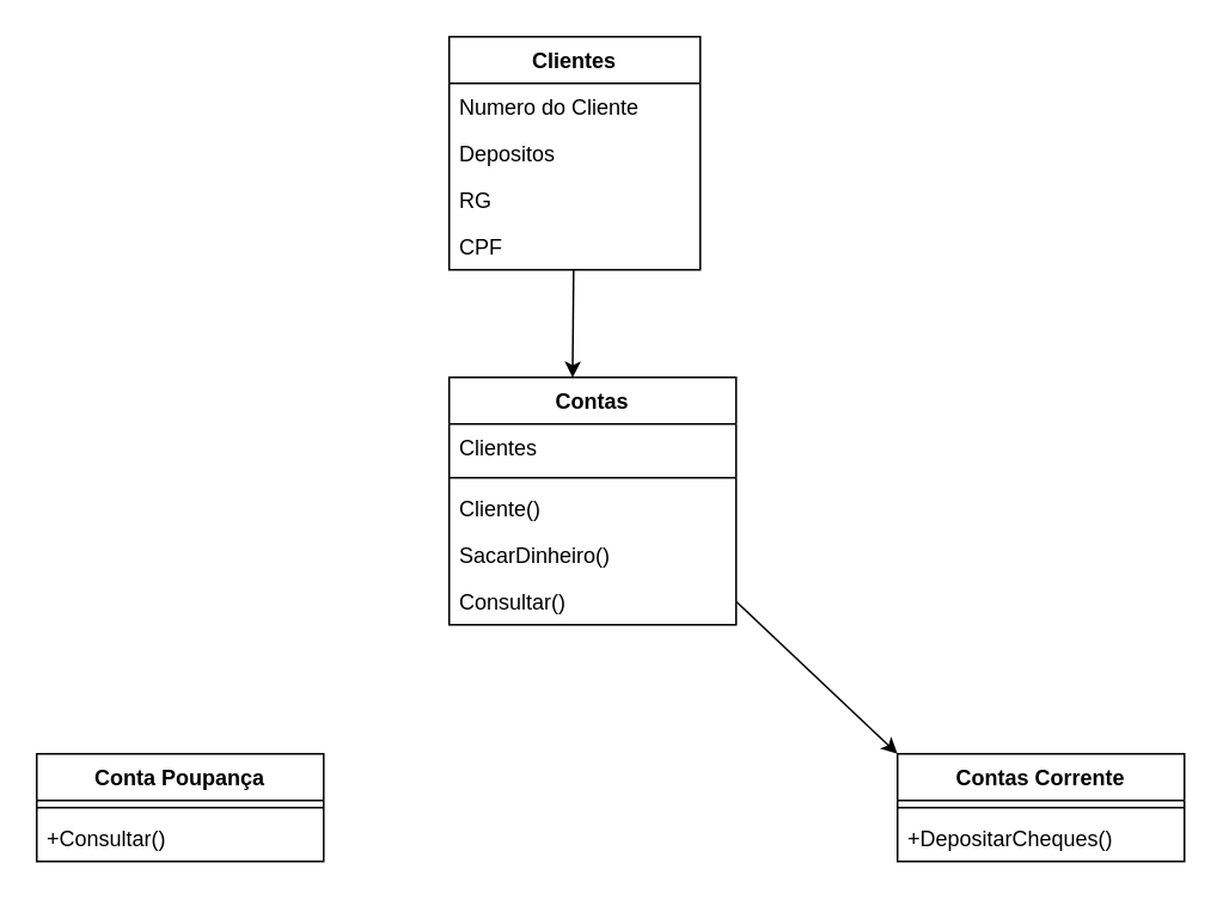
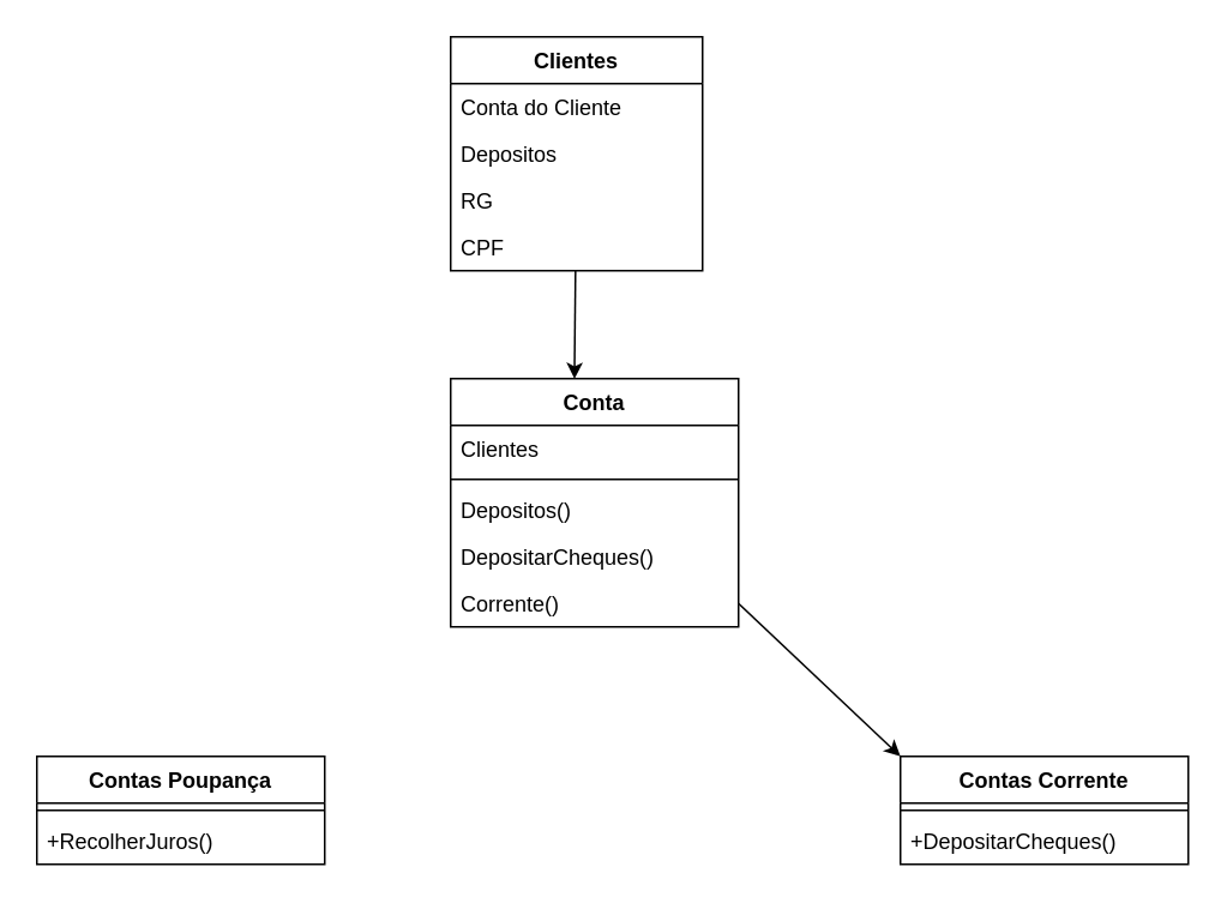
- <mxCell id="10" value="Numero do Cliente    " style="text;strokeColor=none;fillColor=none;align=left;verticalAlign=top;spacingLeft=4;spacingRight=4;overflow=hidden;rotatable=0;points=[[0,0.5],[1,0.5]];portConstraint=eastwest;" parent="9" vertex="1"><mxGeometry y="26" width="140" height="26" as="geometry" /></mxCell>
+ <mxCell id="10" value="Conta do Cliente    " style="text;strokeColor=none;fillColor=none;align=left;verticalAlign=top;spacingLeft=4;spacingRight=4;overflow=hidden;rotatable=0;points=[[0,0.5],[1,0.5]];portConstraint=eastwest;" parent="9" vertex="1"><mxGeometry y="26" width="140" height="26" as="geometry" /></mxCell>
- <mxCell id="2" value="Contas" style="swimlane;fontStyle=1;align=center;verticalAlign=top;childLayout=stackLayout;horizontal=1;startSize=26;horizontalStack=0;resizeParent=1;resizeParentMax=0;resizeLast=0;collapsible=1;marginBottom=0;" parent="1" vertex="1"><mxGeometry x="250" y="210" width="160" height="138" as="geometry" /></mxCell>
+ <mxCell id="2" value="Conta" style="swimlane;fontStyle=1;align=center;verticalAlign=top;childLayout=stackLayout;horizontal=1;startSize=26;horizontalStack=0;resizeParent=1;resizeParentMax=0;resizeLast=0;collapsible=1;marginBottom=0;" parent="1" vertex="1"><mxGeometry x="250" y="210" width="160" height="138" as="geometry" /></mxCell>
- <mxCell id="5" value="Cliente()" style="text;strokeColor=none;fillColor=none;align=left;verticalAlign=top;spacingLeft=4;spacingRight=4;overflow=hidden;rotatable=0;points=[[0,0.5],[1,0.5]];portConstraint=eastwest;" parent="2" vertex="1"><mxGeometry y="60" width="160" height="26" as="geometry" /></mxCell>
+ <mxCell id="5" value="Depositos()" style="text;strokeColor=none;fillColor=none;align=left;verticalAlign=top;spacingLeft=4;spacingRight=4;overflow=hidden;rotatable=0;points=[[0,0.5],[1,0.5]];portConstraint=eastwest;" parent="2" vertex="1"><mxGeometry y="60" width="160" height="26" as="geometry" /></mxCell>
- <mxCell id="6" value="SacarDinheiro()" style="text;strokeColor=none;fillColor=none;align=left;verticalAlign=top;spacingLeft=4;spacingRight=4;overflow=hidden;rotatable=0;points=[[0,0.5],[1,0.5]];portConstraint=eastwest;" parent="2" vertex="1"><mxGeometry y="86" width="160" height="26" as="geometry" /></mxCell>
+ <mxCell id="6" value="DepositarCheques()" style="text;strokeColor=none;fillColor=none;align=left;verticalAlign=top;spacingLeft=4;spacingRight=4;overflow=hidden;rotatable=0;points=[[0,0.5],[1,0.5]];portConstraint=eastwest;" parent="2" vertex="1"><mxGeometry y="86" width="160" height="26" as="geometry" /></mxCell>
- <mxCell id="7" value="Consultar()" style="text;strokeColor=none;fillColor=none;align=left;verticalAlign=top;spacingLeft=4;spacingRight=4;overflow=hidden;rotatable=0;points=[[0,0.5],[1,0.5]];portConstraint=eastwest;" parent="2" vertex="1"><mxGeometry y="112" width="160" height="26" as="geometry" /></mxCell>
+ <mxCell id="7" value="Corrente()" style="text;strokeColor=none;fillColor=none;align=left;verticalAlign=top;spacingLeft=4;spacingRight=4;overflow=hidden;rotatable=0;points=[[0,0.5],[1,0.5]];portConstraint=eastwest;" parent="2" vertex="1"><mxGeometry y="112" width="160" height="26" as="geometry" /></mxCell>
- <mxCell id="14" value="Conta Poupança" style="swimlane;fontStyle=1;align=center;verticalAlign=top;childLayout=stackLayout;horizontal=1;startSize=26;horizontalStack=0;resizeParent=1;resizeParentMax=0;resizeLast=0;collapsible=1;marginBottom=0;" parent="1" vertex="1"><mxGeometry x="20" y="420" width="160" height="60" as="geometry" /></mxCell>
+ <mxCell id="14" value="Contas Poupança" style="swimlane;fontStyle=1;align=center;verticalAlign=top;childLayout=stackLayout;horizontal=1;startSize=26;horizontalStack=0;resizeParent=1;resizeParentMax=0;resizeLast=0;collapsible=1;marginBottom=0;" parent="1" vertex="1"><mxGeometry x="20" y="420" width="160" height="60" as="geometry" /></mxCell>
- <mxCell id="16" value="+Consultar()" style="text;strokeColor=none;fillColor=none;align=left;verticalAlign=top;spacingLeft=4;spacingRight=4;overflow=hidden;rotatable=0;points=[[0,0.5],[1,0.5]];portConstraint=eastwest;" parent="14" vertex="1"><mxGeometry y="34" width="160" height="26" as="geometry" /></mxCell>
+ <mxCell id="16" value="+RecolherJuros()" style="text;strokeColor=none;fillColor=none;align=left;verticalAlign=top;spacingLeft=4;spacingRight=4;overflow=hidden;rotatable=0;points=[[0,0.5],[1,0.5]];portConstraint=eastwest;" parent="14" vertex="1"><mxGeometry y="34" width="160" height="26" as="geometry" /></mxCell>
